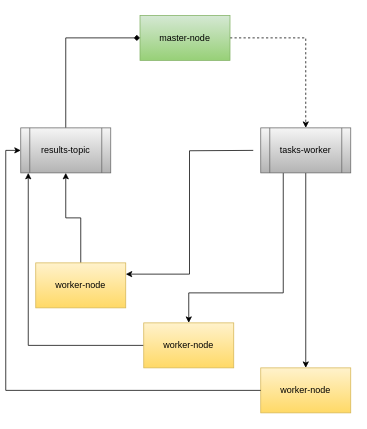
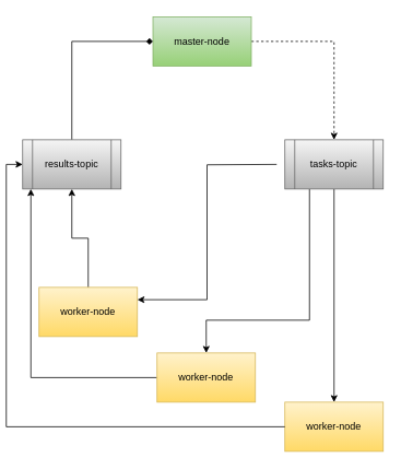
- <mxCell id="7" value="tasks-worker" style="shape=process;whiteSpace=wrap;html=1;backgroundOutline=1;fillColor=#f5f5f5;gradientColor=#b3b3b3;strokeColor=#666666;" vertex="1" parent="1"><mxGeometry x="340" y="170" width="120" height="60" as="geometry" /></mxCell>
+ <mxCell id="7" value="tasks-topic" style="shape=process;whiteSpace=wrap;html=1;backgroundOutline=1;fillColor=#f5f5f5;gradientColor=#b3b3b3;strokeColor=#666666;" vertex="1" parent="1"><mxGeometry x="340" y="170" width="120" height="60" as="geometry" /></mxCell>
